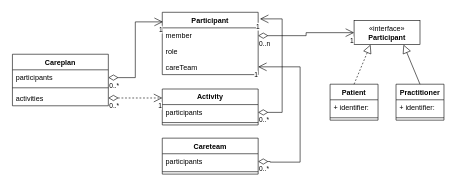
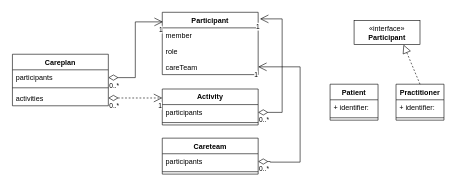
- <mxCell id="31" value="" style="endArrow=open;html=1;endSize=12;startArrow=diamondThin;startSize=14;startFill=0;edgeStyle=orthogonalEdgeStyle;rounded=0;exitX=1;exitY=0.5;exitDx=0;exitDy=0;entryX=0;entryY=0.5;entryDx=0;entryDy=0;" edge="1" parent="1" source="7" target="22"><mxGeometry relative="1" as="geometry"><mxPoint x="230" y="260" as="sourcePoint" /><mxPoint x="390" y="260" as="targetPoint" /></mxGeometry></mxCell>
- <mxCell id="32" value="0..n" style="edgeLabel;resizable=0;html=1;align=left;verticalAlign=top;" connectable="0" vertex="1" parent="31"><mxGeometry x="-1" relative="1" as="geometry" /></mxCell>
- <mxCell id="33" value="1" style="edgeLabel;resizable=0;html=1;align=right;verticalAlign=top;" connectable="0" vertex="1" parent="31"><mxGeometry x="1" relative="1" as="geometry" /></mxCell>
- <mxCell id="29" value="" style="endArrow=block;dashed=1;endFill=0;endSize=12;html=1;rounded=0;exitX=0.5;exitY=0;exitDx=0;exitDy=0;entryX=0.25;entryY=1;entryDx=0;entryDy=0;" edge="1" parent="1" source="23" target="22"><mxGeometry width="160" relative="1" as="geometry"><mxPoint x="230" y="260" as="sourcePoint" /><mxPoint x="390" y="260" as="targetPoint" /></mxGeometry></mxCell>
- <mxCell id="30" value="" style="endArrow=block;dashed=0;endFill=0;endSize=12;html=1;rounded=0;exitX=0.5;exitY=0;exitDx=0;exitDy=0;entryX=0.75;entryY=1;entryDx=0;entryDy=0;" edge="1" parent="1" source="26" target="22"><mxGeometry width="160" relative="1" as="geometry"><mxPoint x="230" y="260" as="sourcePoint" /><mxPoint x="390" y="260" as="targetPoint" /></mxGeometry></mxCell>
+ <mxCell id="30" value="" style="endArrow=block;dashed=1;endFill=0;endSize=12;html=1;rounded=0;exitX=0.5;exitY=0;exitDx=0;exitDy=0;entryX=0.75;entryY=1;entryDx=0;entryDy=0;" edge="1" parent="1" source="26" target="22"><mxGeometry width="160" relative="1" as="geometry"><mxPoint x="230" y="260" as="sourcePoint" /><mxPoint x="390" y="260" as="targetPoint" /></mxGeometry></mxCell>
